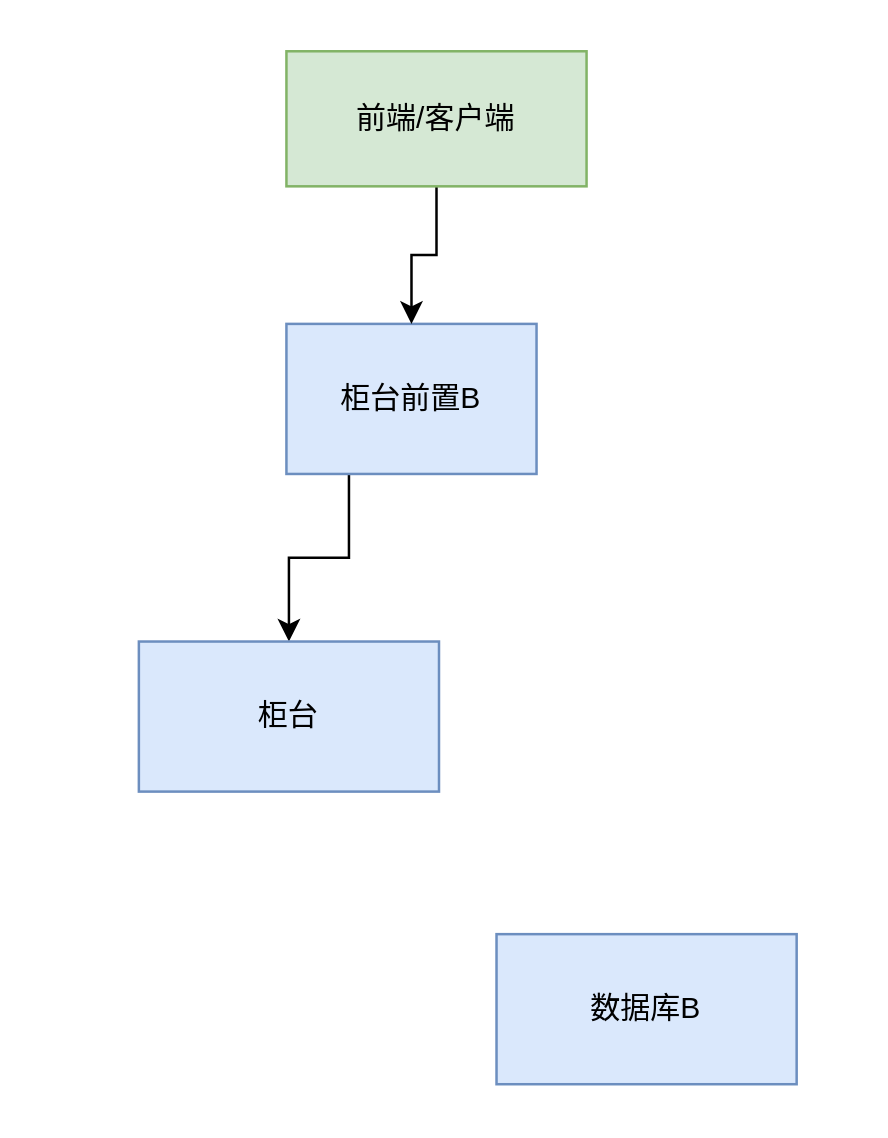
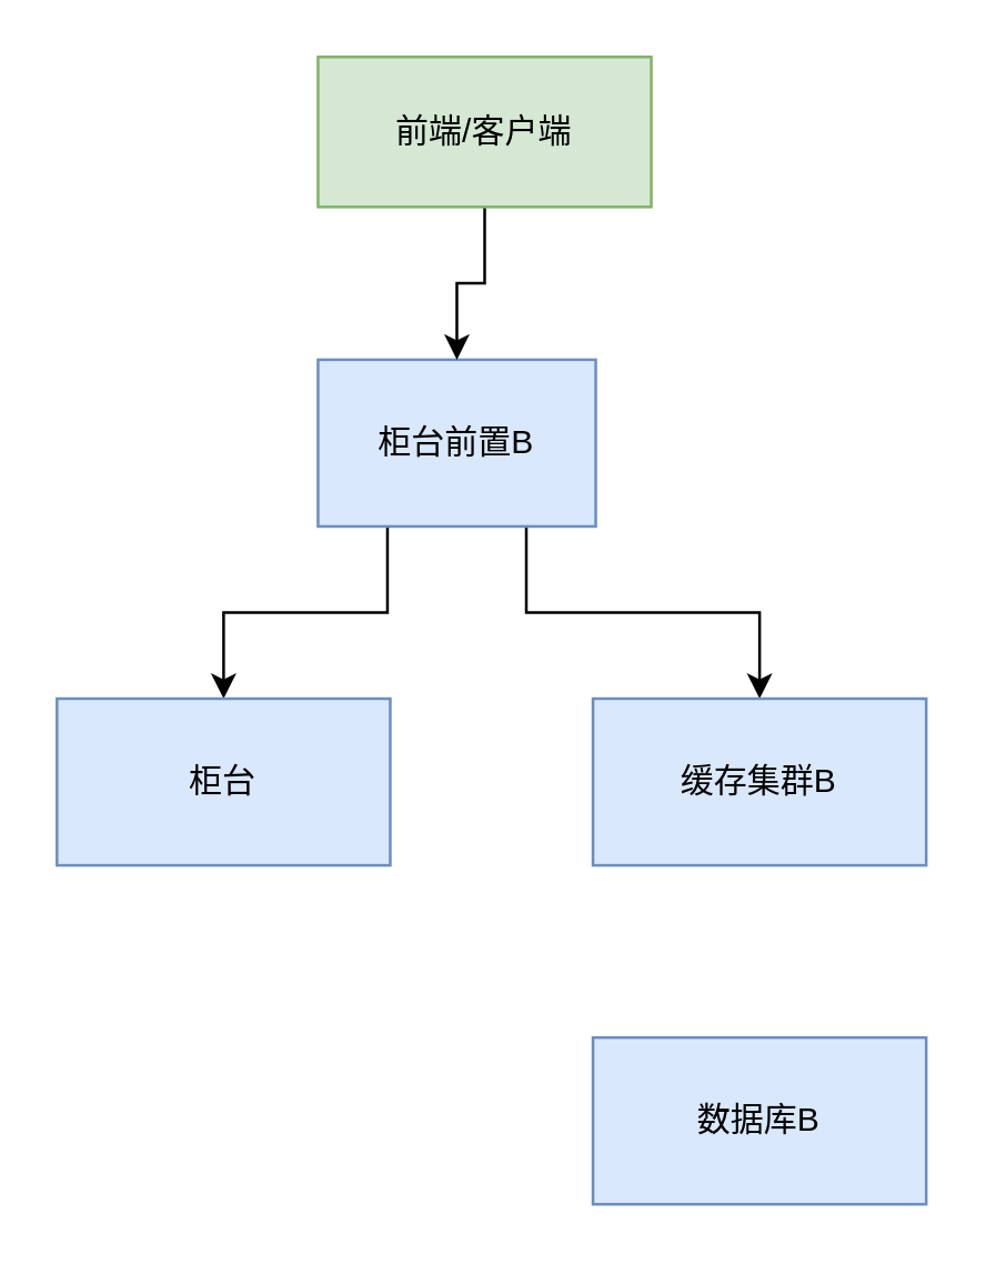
+ <mxCell id="3" style="edgeStyle=orthogonalEdgeStyle;rounded=0;orthogonalLoop=1;jettySize=auto;html=1;exitX=0.75;exitY=1;exitDx=0;exitDy=0;entryX=0.5;entryY=0;entryDx=0;entryDy=0;" edge="1" parent="1" source="4" target="5"><mxGeometry relative="1" as="geometry" /></mxCell>
+ <mxCell id="5" value="缓存集群B" style="rounded=0;whiteSpace=wrap;html=1;fillColor=#dae8fc;strokeColor=#6c8ebf;" vertex="1" parent="1"><mxGeometry x="213" y="251" width="120" height="60" as="geometry" /></mxCell>
- <mxCell id="6" value="柜台" style="rounded=0;whiteSpace=wrap;html=1;fillColor=#dae8fc;strokeColor=#6c8ebf;" vertex="1" parent="1"><mxGeometry x="55" y="256" width="120" height="60" as="geometry" /></mxCell>
+ <mxCell id="6" value="柜台" style="rounded=0;whiteSpace=wrap;html=1;fillColor=#dae8fc;strokeColor=#6c8ebf;" vertex="1" parent="1"><mxGeometry x="20" y="251" width="120" height="60" as="geometry" /></mxCell>
- <mxCell id="7" value="数据库B" style="rounded=0;whiteSpace=wrap;html=1;fillColor=#dae8fc;strokeColor=#6c8ebf;" vertex="1" parent="1"><mxGeometry x="198" y="373" width="120" height="60" as="geometry" /></mxCell>
+ <mxCell id="7" value="数据库B" style="rounded=0;whiteSpace=wrap;html=1;fillColor=#dae8fc;strokeColor=#6c8ebf;" vertex="1" parent="1"><mxGeometry x="213" y="373" width="120" height="60" as="geometry" /></mxCell>
